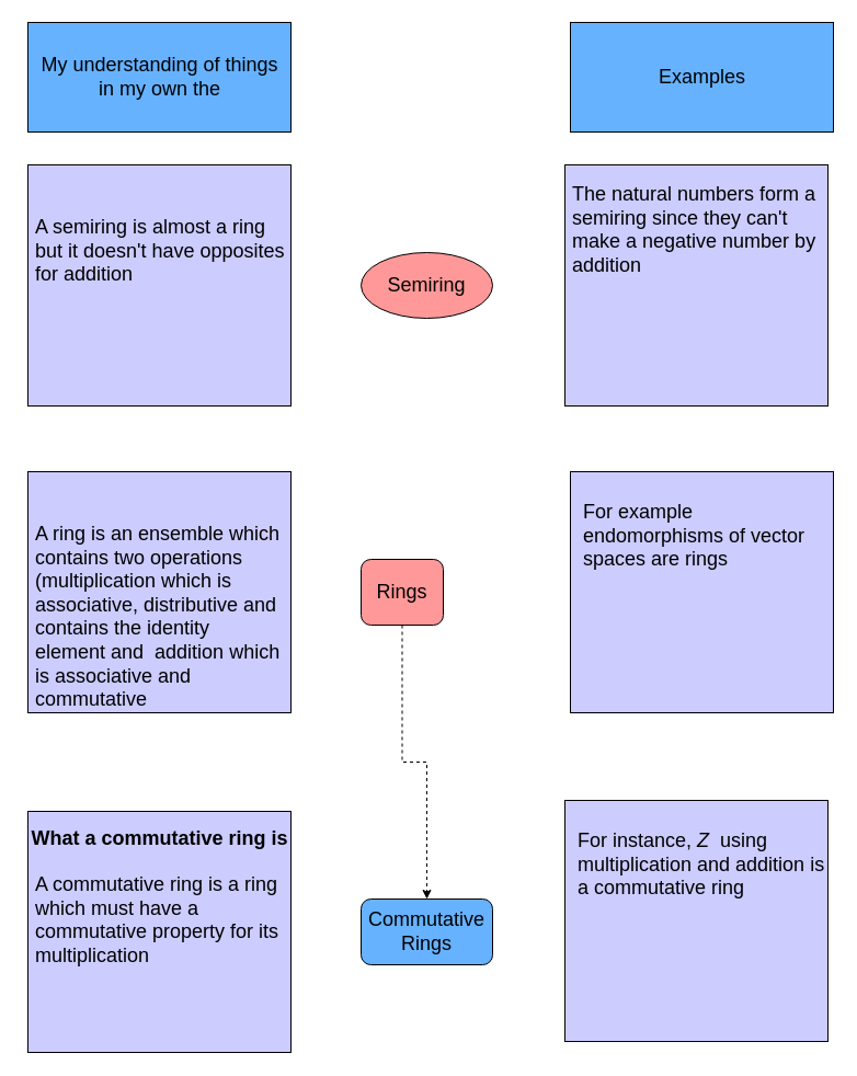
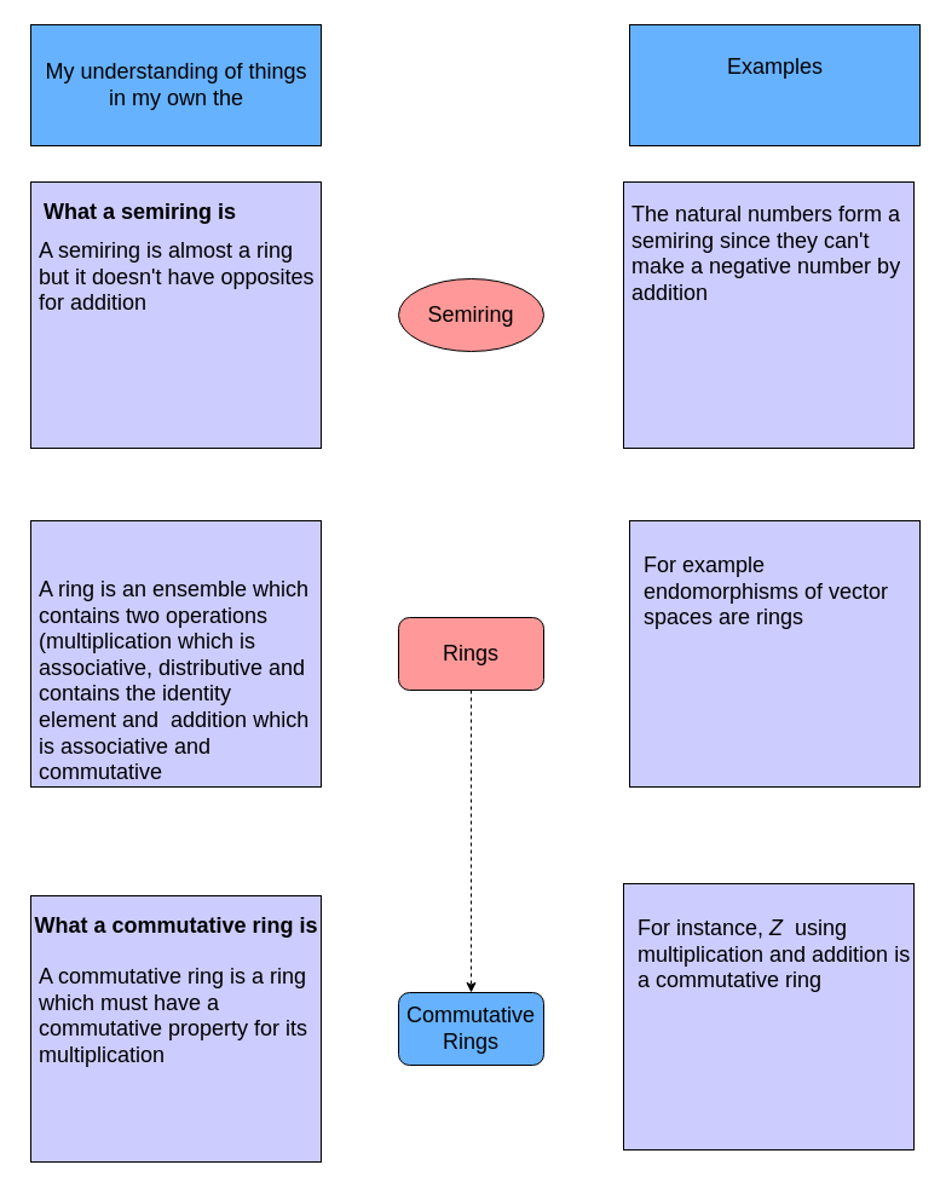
- <mxCell id="5" value="Examples" style="text;html=1;resizable=0;autosize=1;align=center;verticalAlign=middle;points=[];fillColor=none;strokeColor=none;rounded=0;fontSize=18;" vertex="1" parent="1"><mxGeometry x="595" y="55" width="90" height="30" as="geometry" /></mxCell>
+ <mxCell id="5" value="Examples" style="text;html=1;resizable=0;autosize=1;align=center;verticalAlign=middle;points=[];fillColor=none;strokeColor=none;rounded=0;fontSize=18;" vertex="1" parent="1"><mxGeometry x="595" y="40" width="90" height="30" as="geometry" /></mxCell>
+ <mxCell id="16" value="&lt;b&gt;What a semiring is&lt;/b&gt;" style="text;html=1;resizable=0;autosize=1;align=center;verticalAlign=middle;points=[];fillColor=none;strokeColor=none;rounded=0;fontSize=18;" vertex="1" parent="1"><mxGeometry x="30" y="160" width="170" height="30" as="geometry" /></mxCell>
- <mxCell id="8" value="Rings" style="rounded=1;whiteSpace=wrap;html=1;fillColor=#FF9999;fontSize=18;" vertex="1" parent="1"><mxGeometry x="329" y="510" width="75" height="60" as="geometry" /></mxCell>
+ <mxCell id="8" value="Rings" style="rounded=1;whiteSpace=wrap;html=1;fillColor=#FF9999;fontSize=18;" vertex="1" parent="1"><mxGeometry x="329" y="510" width="120" height="60" as="geometry" /></mxCell>
